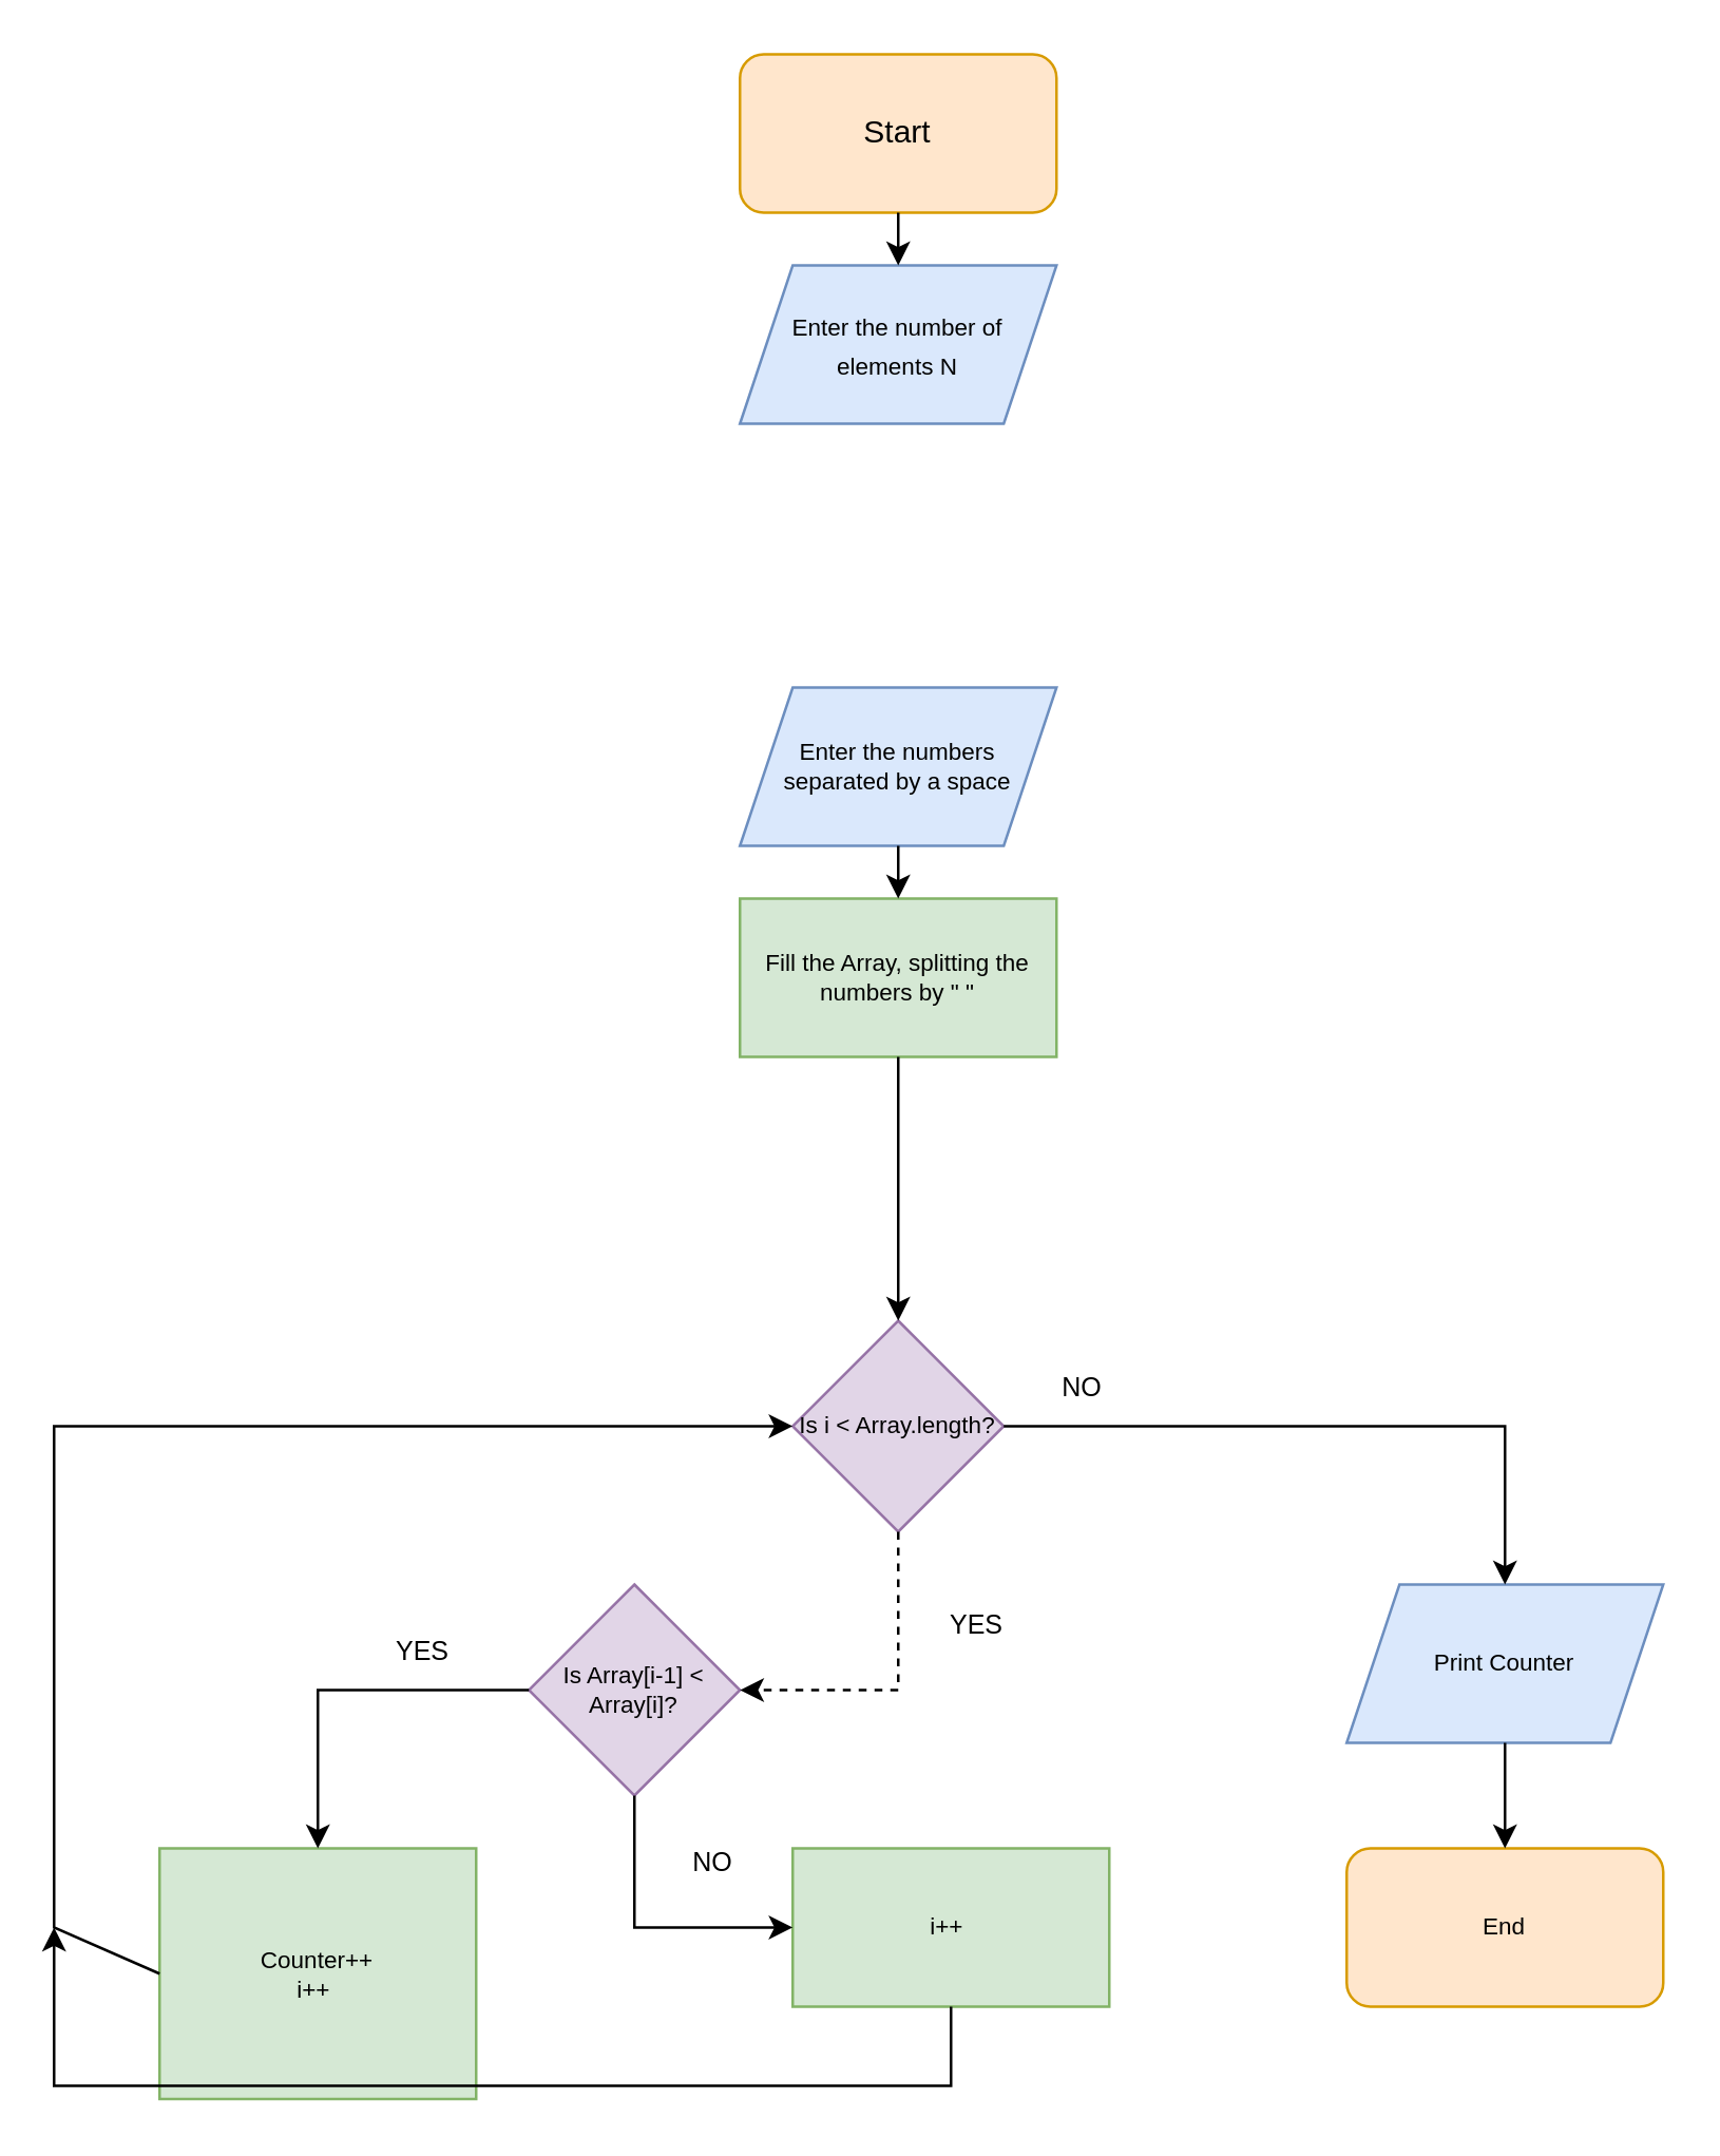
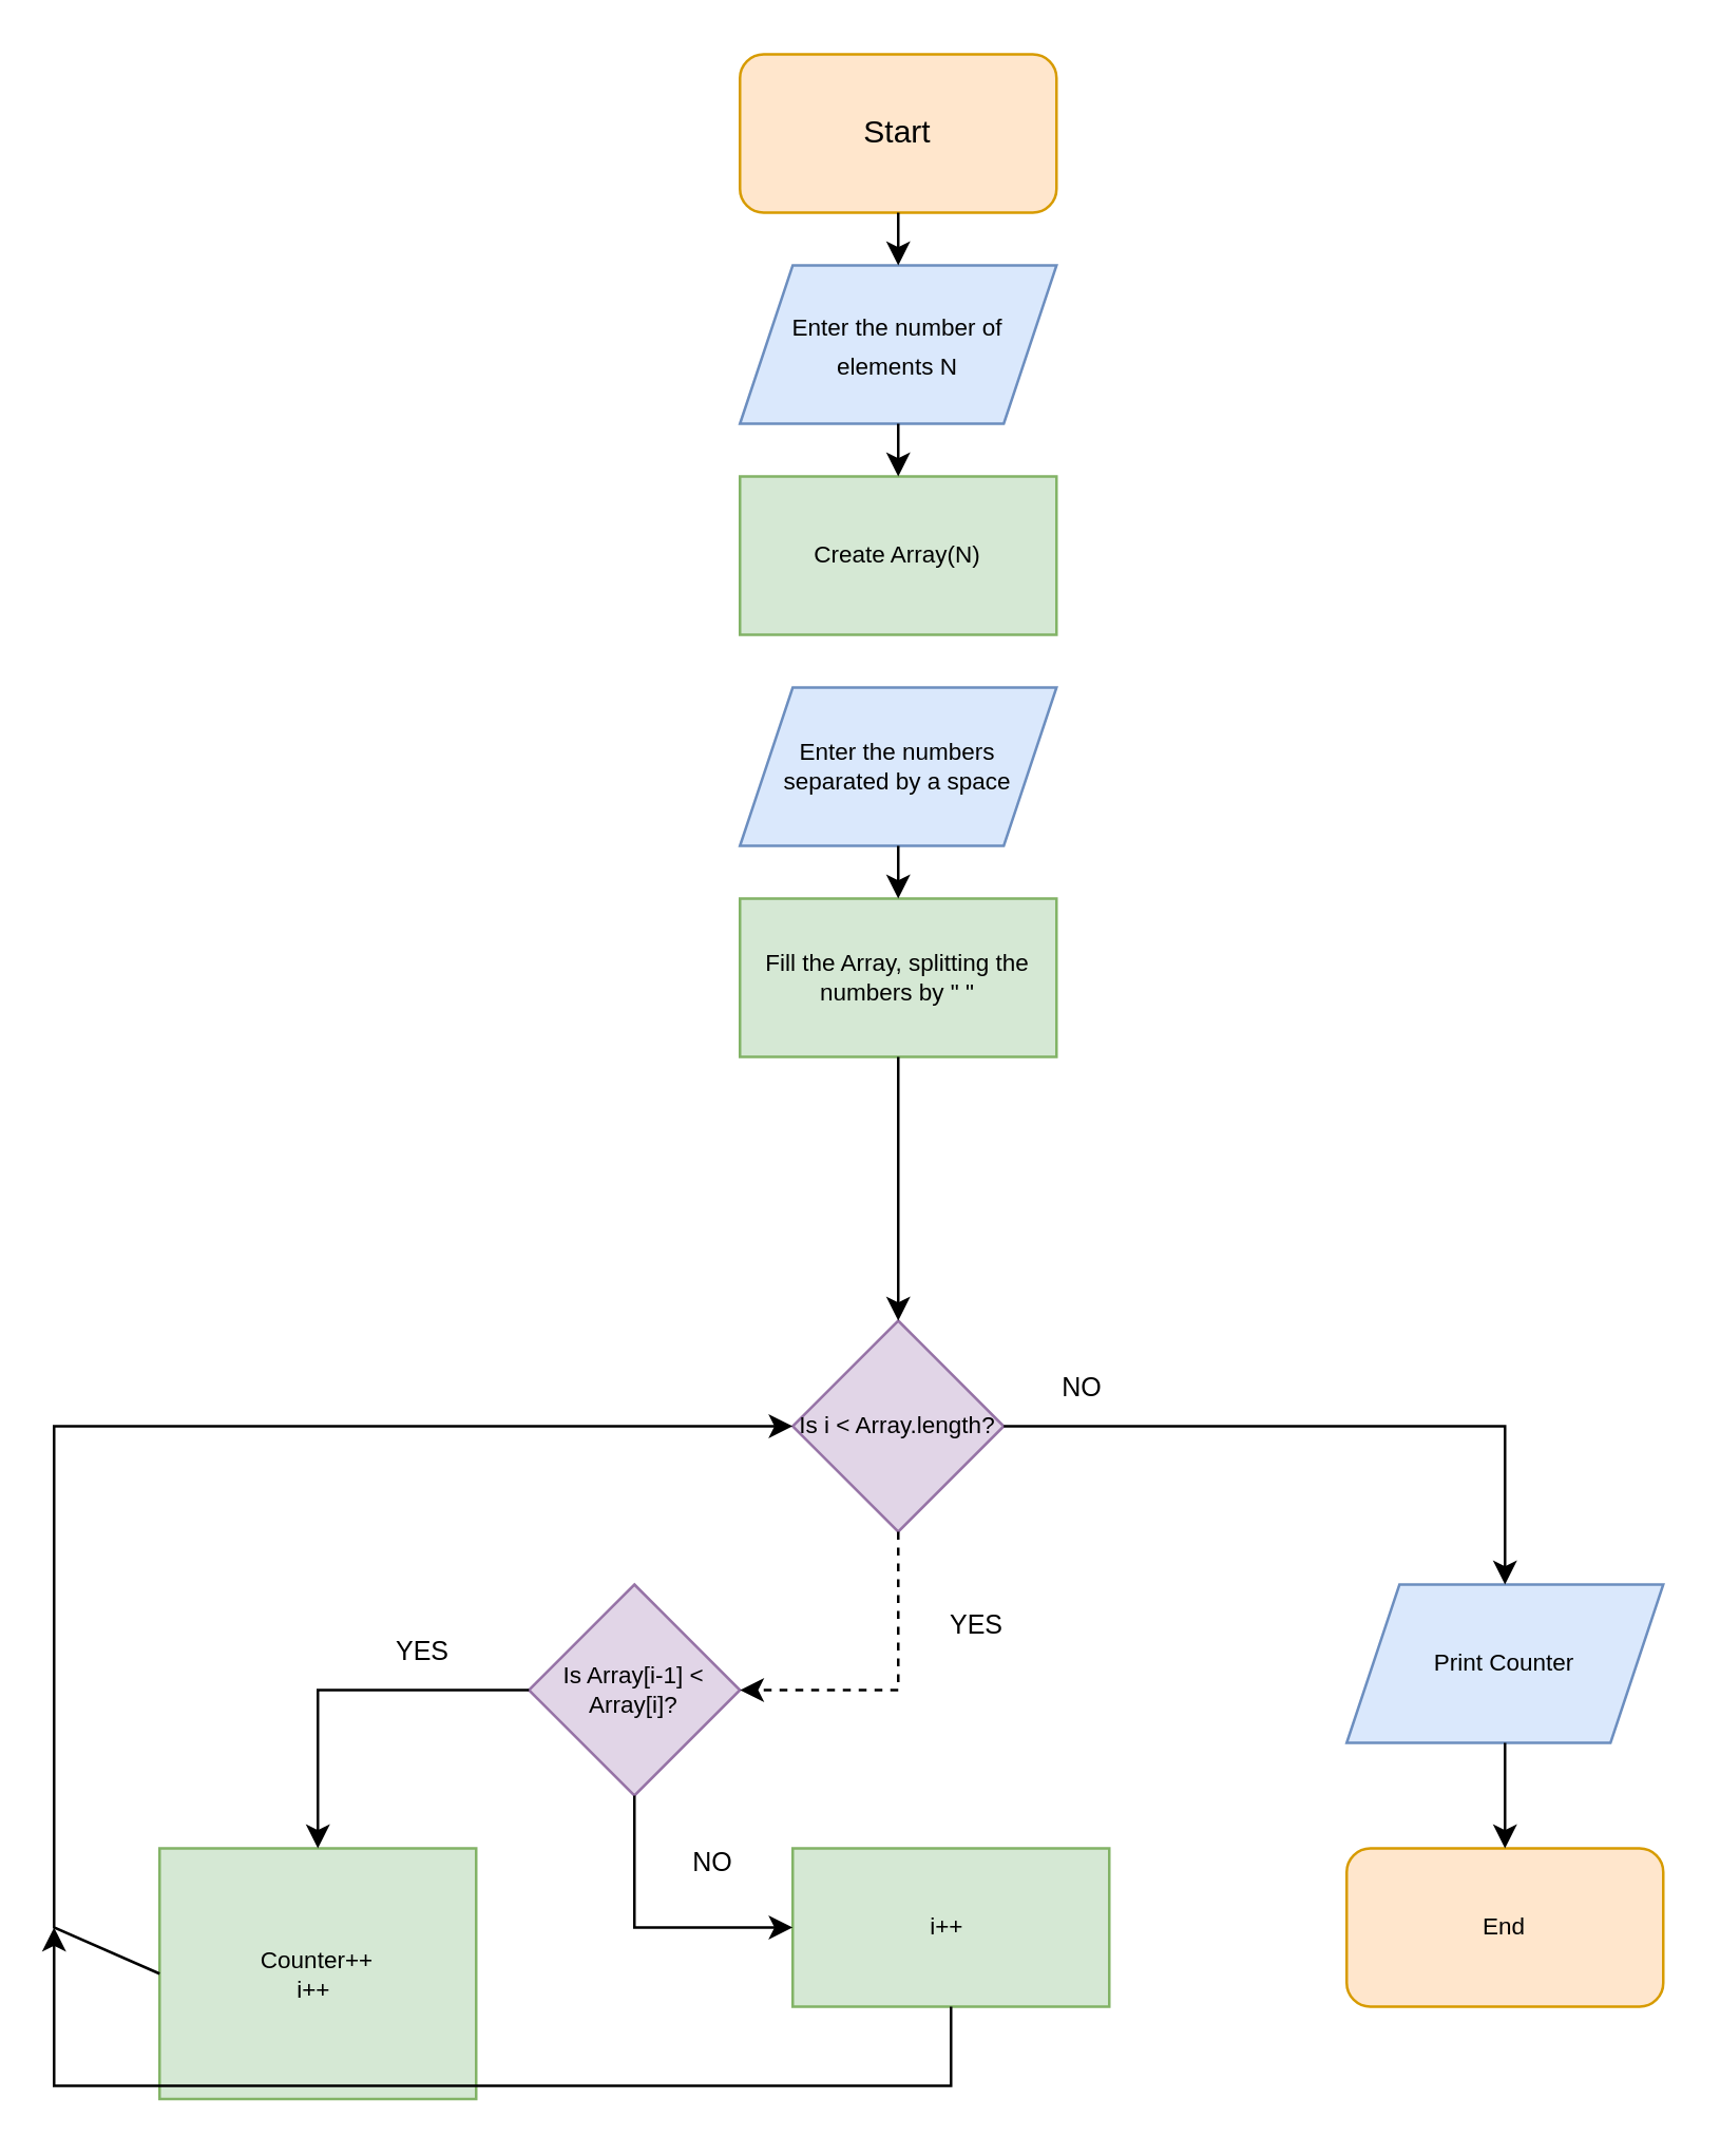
+ <mxCell id="17" value="" style="endArrow=classic;html=1;rounded=0;fontSize=9;entryX=0.5;entryY=0;entryDx=0;entryDy=0;exitX=0.5;exitY=1;exitDx=0;exitDy=0;" parent="1" source="3" target="4" edge="1"><mxGeometry width="50" height="50" relative="1" as="geometry"><mxPoint x="310" y="320" as="sourcePoint" /><mxPoint x="360" y="270" as="targetPoint" /></mxGeometry></mxCell>
+ <mxCell id="4" value="Create Array(N)" style="rounded=0;whiteSpace=wrap;html=1;fontSize=9;fillColor=#d5e8d4;strokeColor=#82b366;" parent="1" vertex="1"><mxGeometry x="280" y="180" width="120" height="60" as="geometry" /></mxCell>
